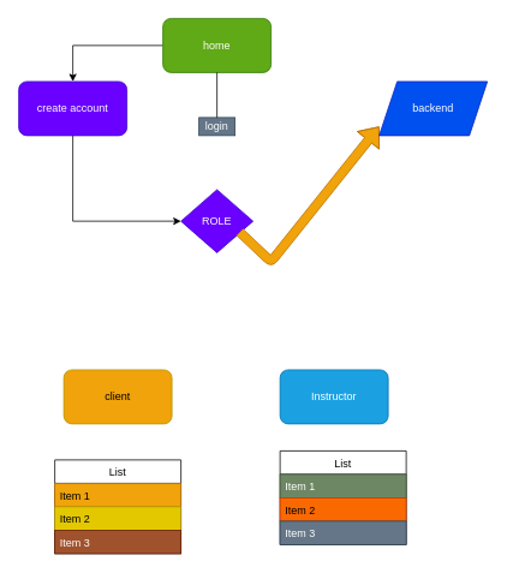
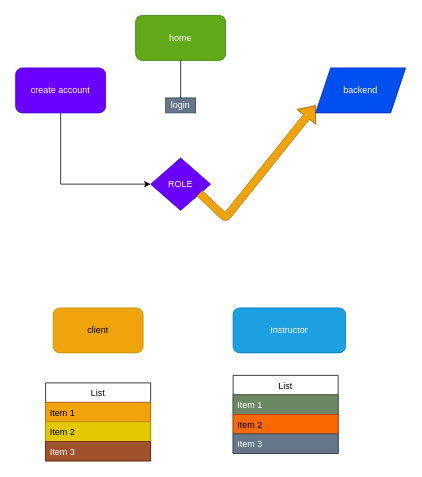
- <mxCell id="2" style="edgeStyle=orthogonalEdgeStyle;rounded=0;orthogonalLoop=1;jettySize=auto;html=1;exitX=0;exitY=0.5;exitDx=0;exitDy=0;" edge="1" parent="1" source="3" target="5"><mxGeometry relative="1" as="geometry" /></mxCell>
- <mxCell id="8" value="Instructor" style="rounded=1;whiteSpace=wrap;html=1;fillColor=#1ba1e2;strokeColor=#006EAF;fontColor=#ffffff;" vertex="1" parent="1"><mxGeometry x="310" y="410" width="120" height="60" as="geometry" /></mxCell>
+ <mxCell id="8" value="Instructor" style="rounded=1;whiteSpace=wrap;html=1;fillColor=#1ba1e2;strokeColor=#006EAF;fontColor=#ffffff;" vertex="1" parent="1"><mxGeometry x="310" y="410" width="150" height="60" as="geometry" /></mxCell>
